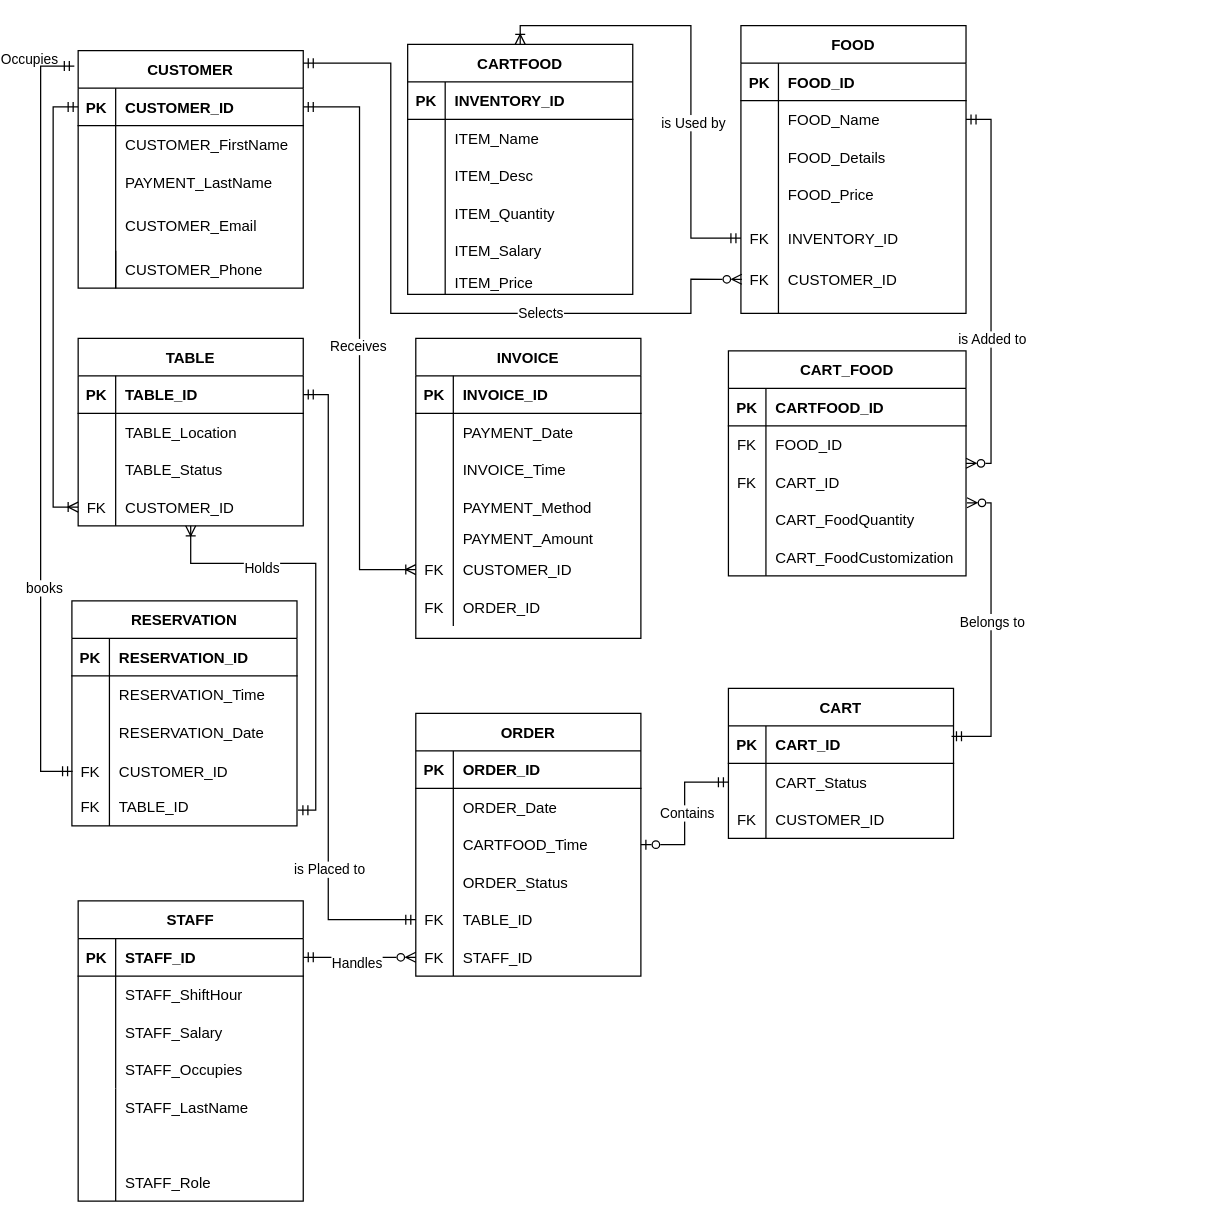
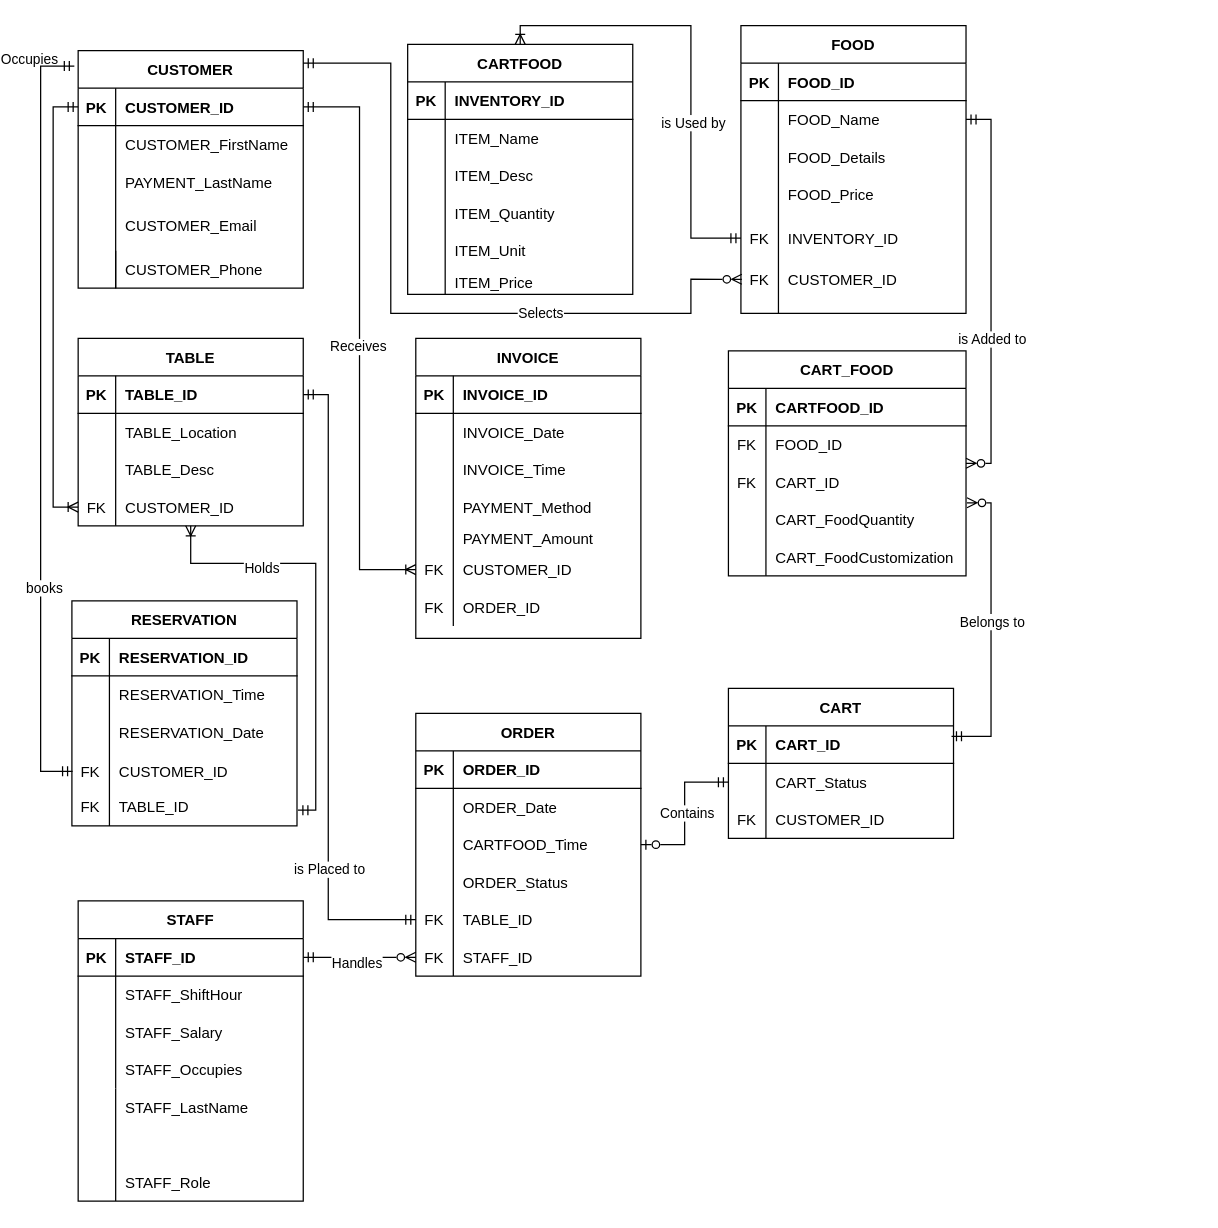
- <mxCell id="145" value="ITEM_Salary" style="shape=partialRectangle;connectable=0;fillColor=none;top=0;left=0;bottom=0;right=0;align=left;spacingLeft=6;overflow=hidden;" parent="143" vertex="1"><mxGeometry x="30" width="150" height="30" as="geometry"><mxRectangle width="150" height="30" as="alternateBounds" /></mxGeometry></mxCell>
+ <mxCell id="145" value="ITEM_Unit" style="shape=partialRectangle;connectable=0;fillColor=none;top=0;left=0;bottom=0;right=0;align=left;spacingLeft=6;overflow=hidden;" parent="143" vertex="1"><mxGeometry x="30" width="150" height="30" as="geometry"><mxRectangle width="150" height="30" as="alternateBounds" /></mxGeometry></mxCell>
- <mxCell id="53" value="PAYMENT_Date" style="shape=partialRectangle;connectable=0;fillColor=none;top=0;left=0;bottom=0;right=0;align=left;spacingLeft=6;overflow=hidden;" parent="51" vertex="1"><mxGeometry x="30" width="150" height="30" as="geometry"><mxRectangle width="150" height="30" as="alternateBounds" /></mxGeometry></mxCell>
+ <mxCell id="53" value="INVOICE_Date" style="shape=partialRectangle;connectable=0;fillColor=none;top=0;left=0;bottom=0;right=0;align=left;spacingLeft=6;overflow=hidden;" parent="51" vertex="1"><mxGeometry x="30" width="150" height="30" as="geometry"><mxRectangle width="150" height="30" as="alternateBounds" /></mxGeometry></mxCell>
- <mxCell id="159" value="TABLE_Status" style="shape=partialRectangle;connectable=0;fillColor=none;top=0;left=0;bottom=0;right=0;align=left;spacingLeft=6;overflow=hidden;" parent="157" vertex="1"><mxGeometry x="30" width="150" height="30" as="geometry"><mxRectangle width="150" height="30" as="alternateBounds" /></mxGeometry></mxCell>
+ <mxCell id="159" value="TABLE_Desc" style="shape=partialRectangle;connectable=0;fillColor=none;top=0;left=0;bottom=0;right=0;align=left;spacingLeft=6;overflow=hidden;" parent="157" vertex="1"><mxGeometry x="30" width="150" height="30" as="geometry"><mxRectangle width="150" height="30" as="alternateBounds" /></mxGeometry></mxCell>
